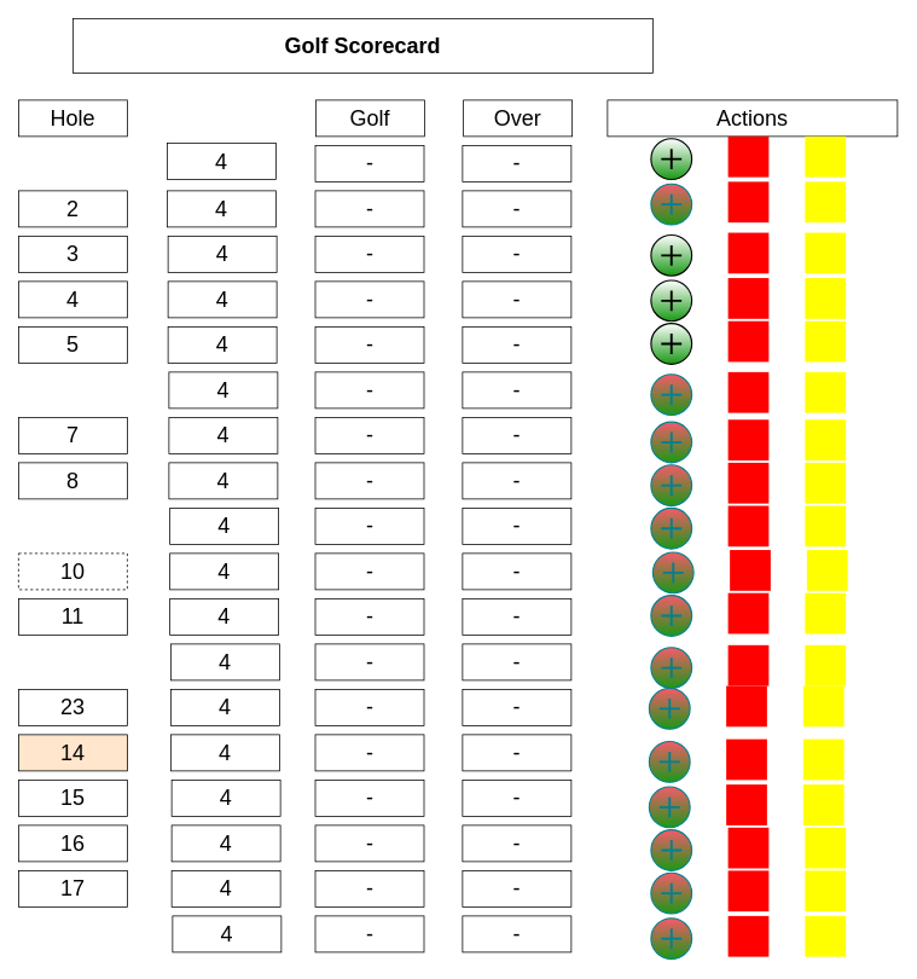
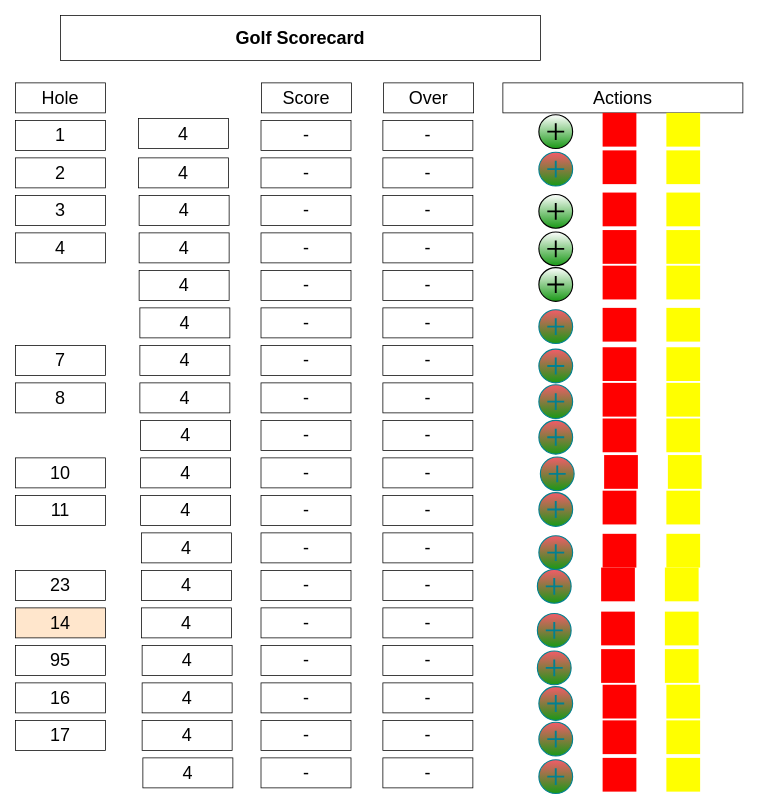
- <mxCell id="19" value="Golf" style="rounded=0;whiteSpace=wrap;html=1;labelBackgroundColor=none;fontFamily=Helvetica;fontSize=24;" vertex="1" parent="17"><mxGeometry x="328" width="120" height="40" as="geometry" /></mxCell>
+ <mxCell id="19" value="Score" style="rounded=0;whiteSpace=wrap;html=1;labelBackgroundColor=none;fontFamily=Helvetica;fontSize=24;" vertex="1" parent="17"><mxGeometry x="328" width="120" height="40" as="geometry" /></mxCell>
+ <mxCell id="16" value="1" style="rounded=0;whiteSpace=wrap;html=1;labelBackgroundColor=none;fontFamily=Helvetica;fontSize=24;" vertex="1" parent="1"><mxGeometry x="20" y="160" width="120" height="40" as="geometry" /></mxCell>
- <mxCell id="6" value="5" style="rounded=0;whiteSpace=wrap;html=1;labelBackgroundColor=none;fontFamily=Helvetica;fontSize=24;" vertex="1" parent="1"><mxGeometry x="20" y="360" width="120" height="40" as="geometry" /></mxCell>
- <mxCell id="9" value="10" style="rounded=0;whiteSpace=wrap;html=1;labelBackgroundColor=none;fontFamily=Helvetica;fontSize=24;dashed=1;" vertex="1" parent="1"><mxGeometry x="20" y="610" width="120" height="40" as="geometry" /></mxCell>
+ <mxCell id="9" value="10" style="rounded=0;whiteSpace=wrap;html=1;labelBackgroundColor=none;fontFamily=Helvetica;fontSize=24;" vertex="1" parent="1"><mxGeometry x="20" y="610" width="120" height="40" as="geometry" /></mxCell>
- <mxCell id="13" value="15" style="rounded=0;whiteSpace=wrap;html=1;labelBackgroundColor=none;fontFamily=Helvetica;fontSize=24;" vertex="1" parent="1"><mxGeometry x="20" y="860" width="120" height="40" as="geometry" /></mxCell>
+ <mxCell id="13" value="95" style="rounded=0;whiteSpace=wrap;html=1;labelBackgroundColor=none;fontFamily=Helvetica;fontSize=24;" vertex="1" parent="1"><mxGeometry x="20" y="860" width="120" height="40" as="geometry" /></mxCell>
